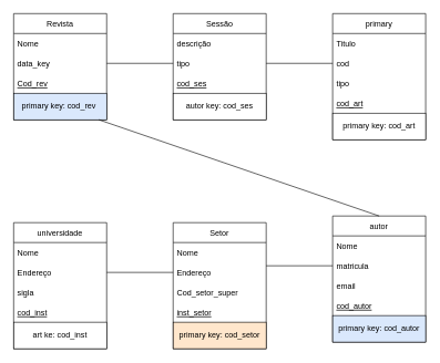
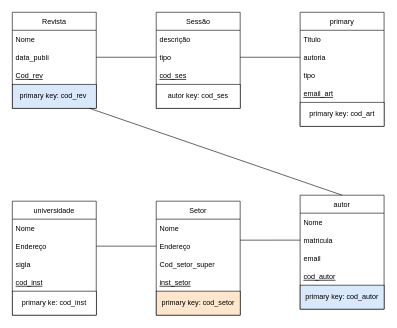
- <mxCell id="4" value="data_key" style="text;strokeColor=none;fillColor=none;align=left;verticalAlign=middle;spacingLeft=4;spacingRight=4;overflow=hidden;points=[[0,0.5],[1,0.5]];portConstraint=eastwest;rotatable=0;" vertex="1" parent="2"><mxGeometry y="60" width="140" height="30" as="geometry" /></mxCell>
+ <mxCell id="4" value="data_publi" style="text;strokeColor=none;fillColor=none;align=left;verticalAlign=middle;spacingLeft=4;spacingRight=4;overflow=hidden;points=[[0,0.5],[1,0.5]];portConstraint=eastwest;rotatable=0;" vertex="1" parent="2"><mxGeometry y="60" width="140" height="30" as="geometry" /></mxCell>
- <mxCell id="9" value="cod" style="text;strokeColor=none;fillColor=none;align=left;verticalAlign=middle;spacingLeft=4;spacingRight=4;overflow=hidden;points=[[0,0.5],[1,0.5]];portConstraint=eastwest;rotatable=0;" vertex="1" parent="7"><mxGeometry y="60" width="140" height="30" as="geometry" /></mxCell>
+ <mxCell id="9" value="autoria" style="text;strokeColor=none;fillColor=none;align=left;verticalAlign=middle;spacingLeft=4;spacingRight=4;overflow=hidden;points=[[0,0.5],[1,0.5]];portConstraint=eastwest;rotatable=0;" vertex="1" parent="7"><mxGeometry y="60" width="140" height="30" as="geometry" /></mxCell>
- <mxCell id="11" value="cod_art" style="text;strokeColor=none;fillColor=none;align=left;verticalAlign=middle;spacingLeft=4;spacingRight=4;overflow=hidden;points=[[0,0.5],[1,0.5]];portConstraint=eastwest;rotatable=0;fontStyle=4" vertex="1" parent="7"><mxGeometry y="120" width="140" height="30" as="geometry" /></mxCell>
+ <mxCell id="11" value="email_art" style="text;strokeColor=none;fillColor=none;align=left;verticalAlign=middle;spacingLeft=4;spacingRight=4;overflow=hidden;points=[[0,0.5],[1,0.5]];portConstraint=eastwest;rotatable=0;fontStyle=4" vertex="1" parent="7"><mxGeometry y="120" width="140" height="30" as="geometry" /></mxCell>
- <mxCell id="35" value="art ke: cod_inst" style="rounded=0;whiteSpace=wrap;html=1;" vertex="1" parent="30"><mxGeometry y="150" width="140" height="40" as="geometry" /></mxCell>
+ <mxCell id="35" value="primary ke: cod_inst" style="rounded=0;whiteSpace=wrap;html=1;" vertex="1" parent="30"><mxGeometry y="150" width="140" height="40" as="geometry" /></mxCell>
